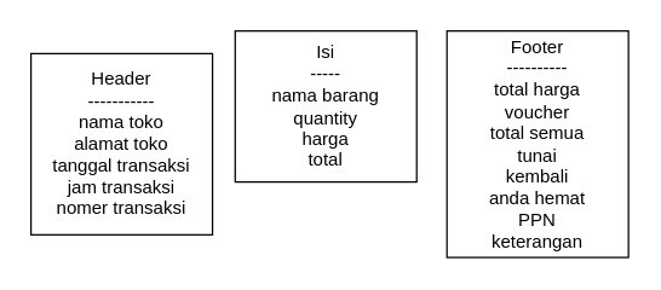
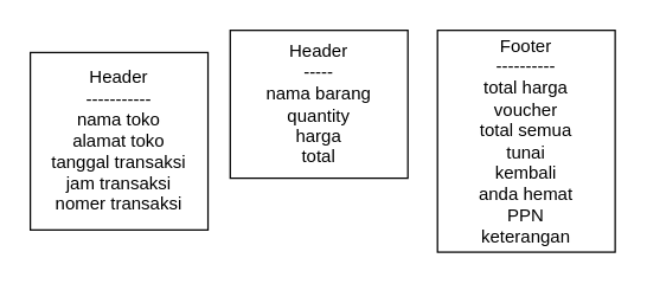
- <mxCell id="3" value="Isi&lt;br&gt;-----&lt;br&gt;nama barang&lt;br&gt;quantity&lt;br&gt;harga&lt;br&gt;total" style="rounded=0;whiteSpace=wrap;html=1;" parent="1" vertex="1"><mxGeometry x="155" y="20" width="120" height="100" as="geometry" /></mxCell>
+ <mxCell id="3" value="Header&lt;br&gt;-----&lt;br&gt;nama barang&lt;br&gt;quantity&lt;br&gt;harga&lt;br&gt;total" style="rounded=0;whiteSpace=wrap;html=1;" parent="1" vertex="1"><mxGeometry x="155" y="20" width="120" height="100" as="geometry" /></mxCell>
